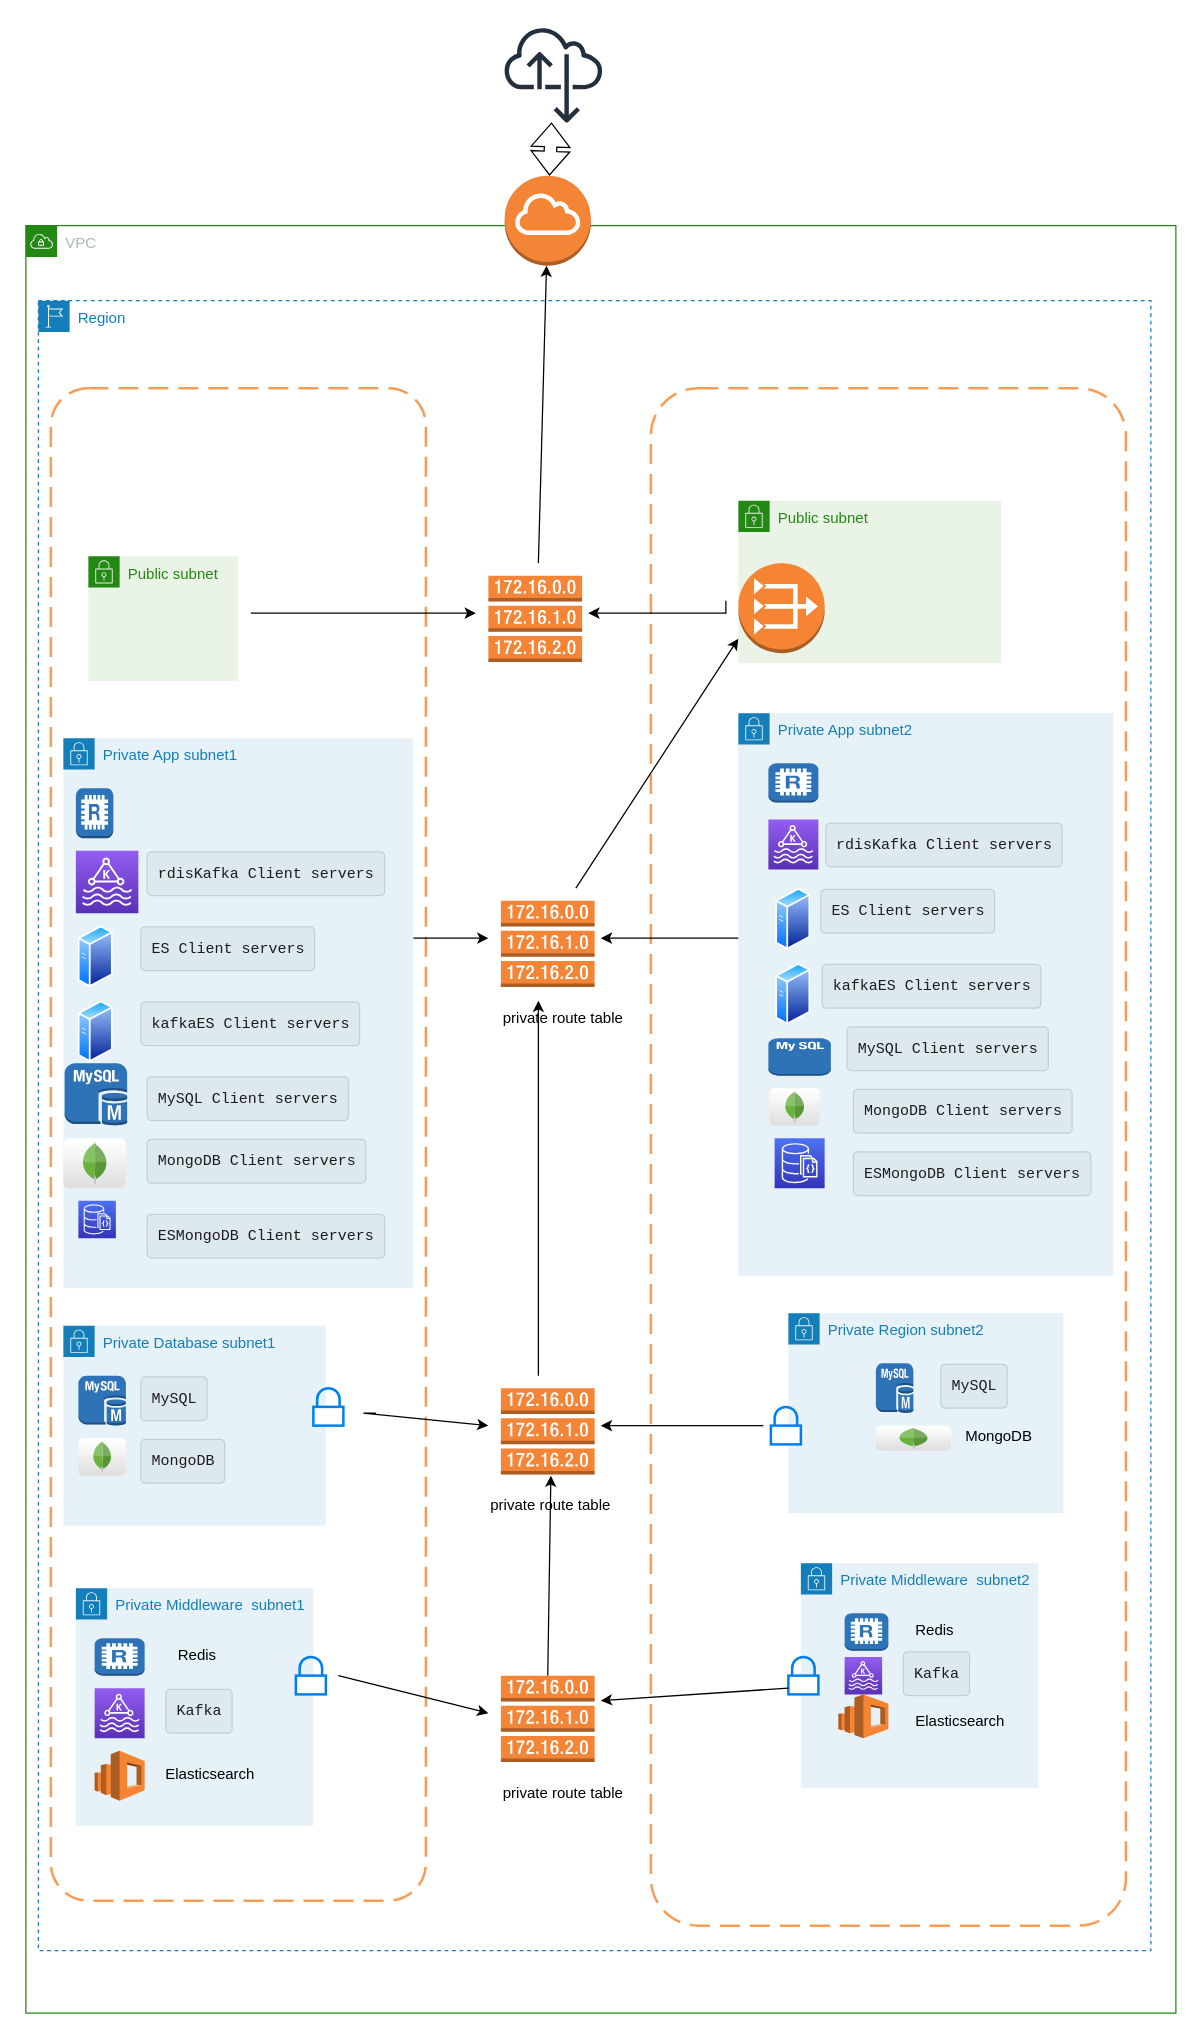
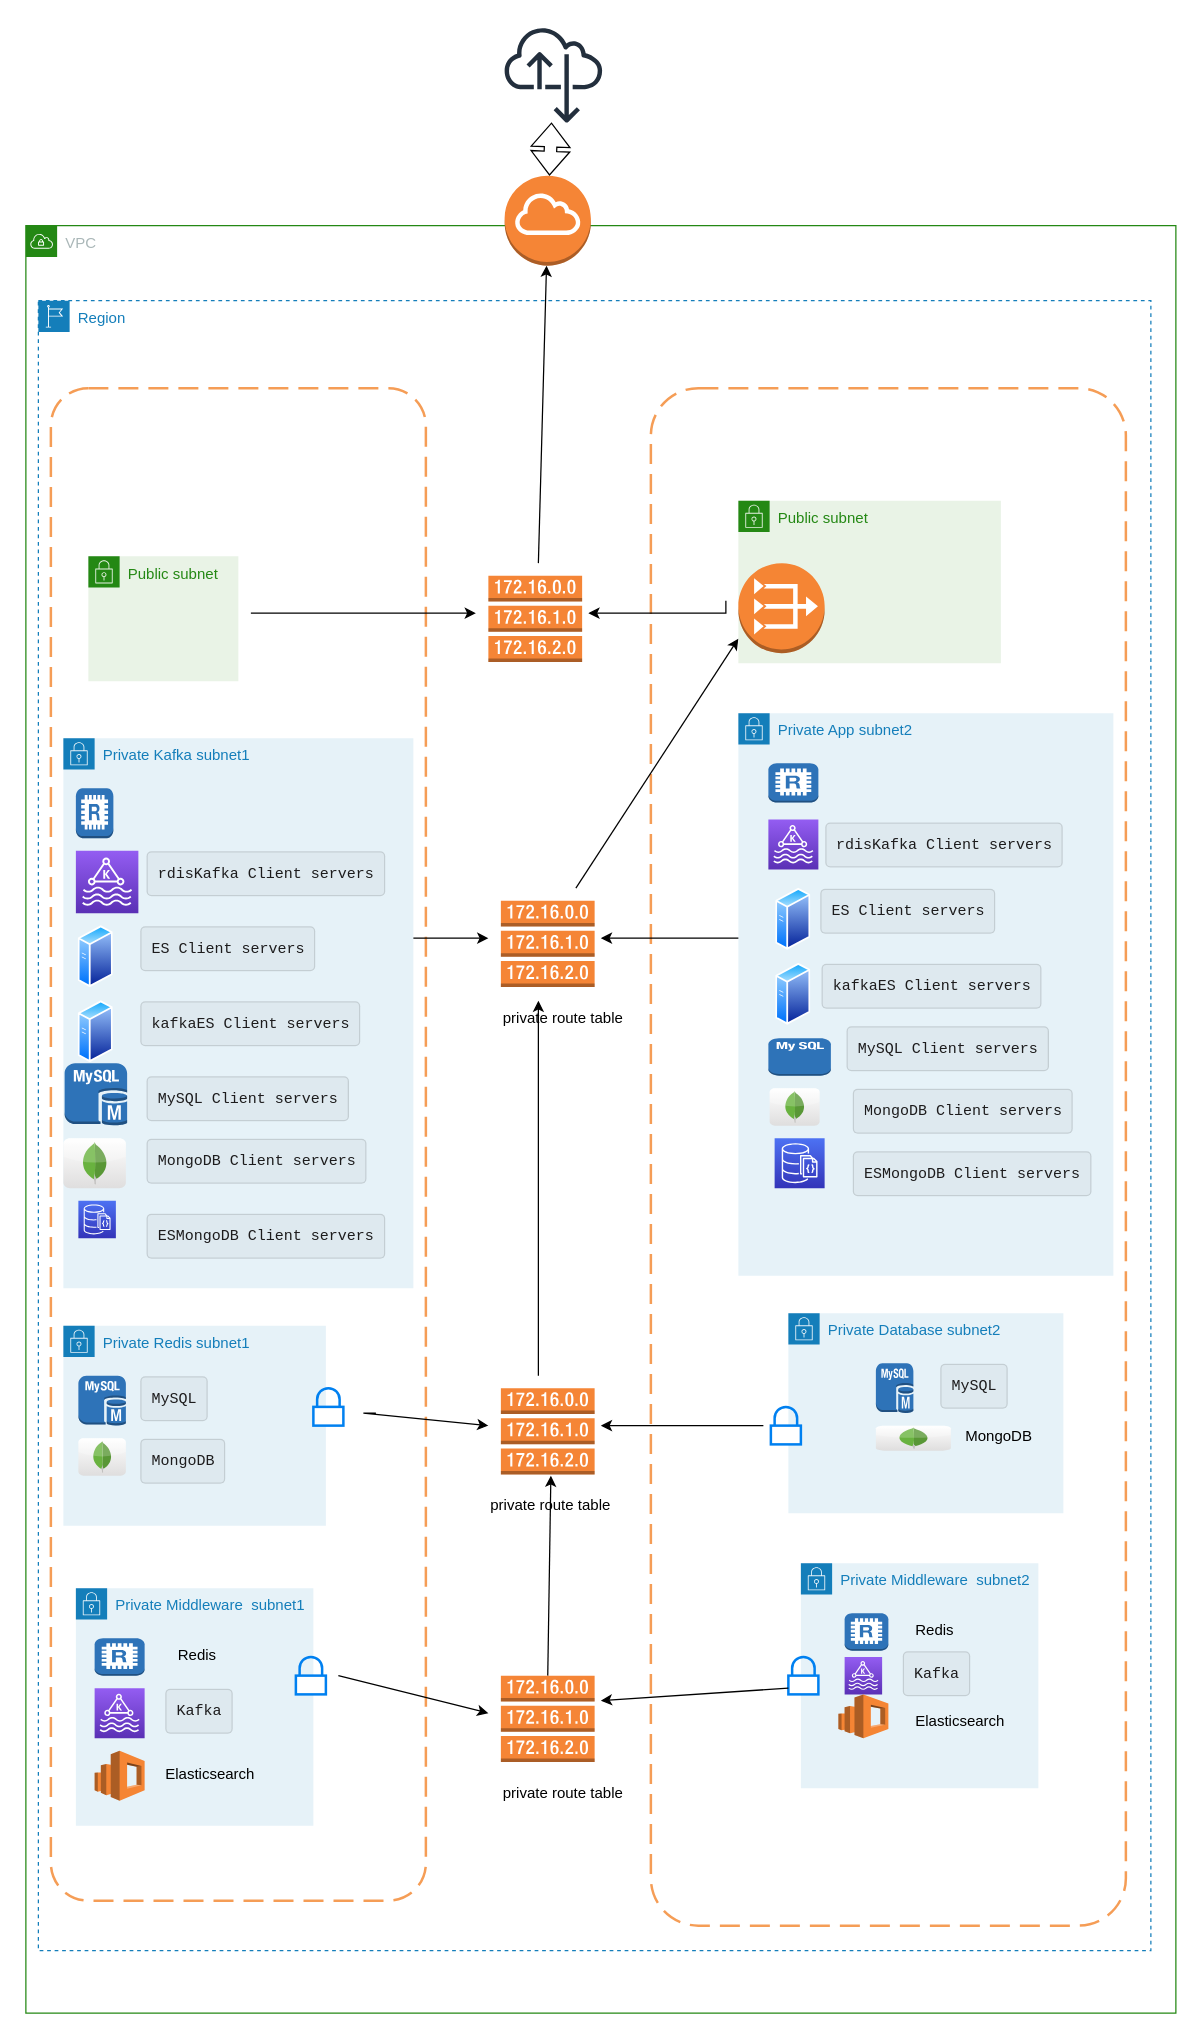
- <mxCell id="2" value="Private App subnet1&lt;br&gt;" style="points=[[0,0],[0.25,0],[0.5,0],[0.75,0],[1,0],[1,0.25],[1,0.5],[1,0.75],[1,1],[0.75,1],[0.5,1],[0.25,1],[0,1],[0,0.75],[0,0.5],[0,0.25]];outlineConnect=0;gradientColor=none;html=1;whiteSpace=wrap;fontSize=12;fontStyle=0;container=1;pointerEvents=0;collapsible=0;recursiveResize=0;shape=mxgraph.aws4.group;grIcon=mxgraph.aws4.group_security_group;grStroke=0;strokeColor=#147EBA;fillColor=#E6F2F8;verticalAlign=top;align=left;spacingLeft=30;fontColor=#147EBA;dashed=0;" vertex="1" parent="1"><mxGeometry x="50" y="590" width="280" height="440" as="geometry" /></mxCell>
+ <mxCell id="2" value="Private Kafka subnet1&lt;br&gt;" style="points=[[0,0],[0.25,0],[0.5,0],[0.75,0],[1,0],[1,0.25],[1,0.5],[1,0.75],[1,1],[0.75,1],[0.5,1],[0.25,1],[0,1],[0,0.75],[0,0.5],[0,0.25]];outlineConnect=0;gradientColor=none;html=1;whiteSpace=wrap;fontSize=12;fontStyle=0;container=1;pointerEvents=0;collapsible=0;recursiveResize=0;shape=mxgraph.aws4.group;grIcon=mxgraph.aws4.group_security_group;grStroke=0;strokeColor=#147EBA;fillColor=#E6F2F8;verticalAlign=top;align=left;spacingLeft=30;fontColor=#147EBA;dashed=0;" vertex="1" parent="1"><mxGeometry x="50" y="590" width="280" height="440" as="geometry" /></mxCell>
- <mxCell id="30" value="Private Region subnet2" style="points=[[0,0],[0.25,0],[0.5,0],[0.75,0],[1,0],[1,0.25],[1,0.5],[1,0.75],[1,1],[0.75,1],[0.5,1],[0.25,1],[0,1],[0,0.75],[0,0.5],[0,0.25]];outlineConnect=0;gradientColor=none;html=1;whiteSpace=wrap;fontSize=12;fontStyle=0;container=1;pointerEvents=0;collapsible=0;recursiveResize=0;shape=mxgraph.aws4.group;grIcon=mxgraph.aws4.group_security_group;grStroke=0;strokeColor=#147EBA;fillColor=#E6F2F8;verticalAlign=top;align=left;spacingLeft=30;fontColor=#147EBA;dashed=0;" vertex="1" parent="1"><mxGeometry x="630" y="1050" width="220" height="160" as="geometry" /></mxCell>
+ <mxCell id="30" value="Private Database subnet2" style="points=[[0,0],[0.25,0],[0.5,0],[0.75,0],[1,0],[1,0.25],[1,0.5],[1,0.75],[1,1],[0.75,1],[0.5,1],[0.25,1],[0,1],[0,0.75],[0,0.5],[0,0.25]];outlineConnect=0;gradientColor=none;html=1;whiteSpace=wrap;fontSize=12;fontStyle=0;container=1;pointerEvents=0;collapsible=0;recursiveResize=0;shape=mxgraph.aws4.group;grIcon=mxgraph.aws4.group_security_group;grStroke=0;strokeColor=#147EBA;fillColor=#E6F2F8;verticalAlign=top;align=left;spacingLeft=30;fontColor=#147EBA;dashed=0;" vertex="1" parent="1"><mxGeometry x="630" y="1050" width="220" height="160" as="geometry" /></mxCell>
- <mxCell id="35" value="Private Database subnet1" style="points=[[0,0],[0.25,0],[0.5,0],[0.75,0],[1,0],[1,0.25],[1,0.5],[1,0.75],[1,1],[0.75,1],[0.5,1],[0.25,1],[0,1],[0,0.75],[0,0.5],[0,0.25]];outlineConnect=0;gradientColor=none;html=1;whiteSpace=wrap;fontSize=12;fontStyle=0;container=1;pointerEvents=0;collapsible=0;recursiveResize=0;shape=mxgraph.aws4.group;grIcon=mxgraph.aws4.group_security_group;grStroke=0;strokeColor=#147EBA;fillColor=#E6F2F8;verticalAlign=top;align=left;spacingLeft=30;fontColor=#147EBA;dashed=0;" vertex="1" parent="1"><mxGeometry x="50" y="1060" width="210" height="160" as="geometry" /></mxCell>
+ <mxCell id="35" value="Private Redis subnet1" style="points=[[0,0],[0.25,0],[0.5,0],[0.75,0],[1,0],[1,0.25],[1,0.5],[1,0.75],[1,1],[0.75,1],[0.5,1],[0.25,1],[0,1],[0,0.75],[0,0.5],[0,0.25]];outlineConnect=0;gradientColor=none;html=1;whiteSpace=wrap;fontSize=12;fontStyle=0;container=1;pointerEvents=0;collapsible=0;recursiveResize=0;shape=mxgraph.aws4.group;grIcon=mxgraph.aws4.group_security_group;grStroke=0;strokeColor=#147EBA;fillColor=#E6F2F8;verticalAlign=top;align=left;spacingLeft=30;fontColor=#147EBA;dashed=0;" vertex="1" parent="1"><mxGeometry x="50" y="1060" width="210" height="160" as="geometry" /></mxCell>
